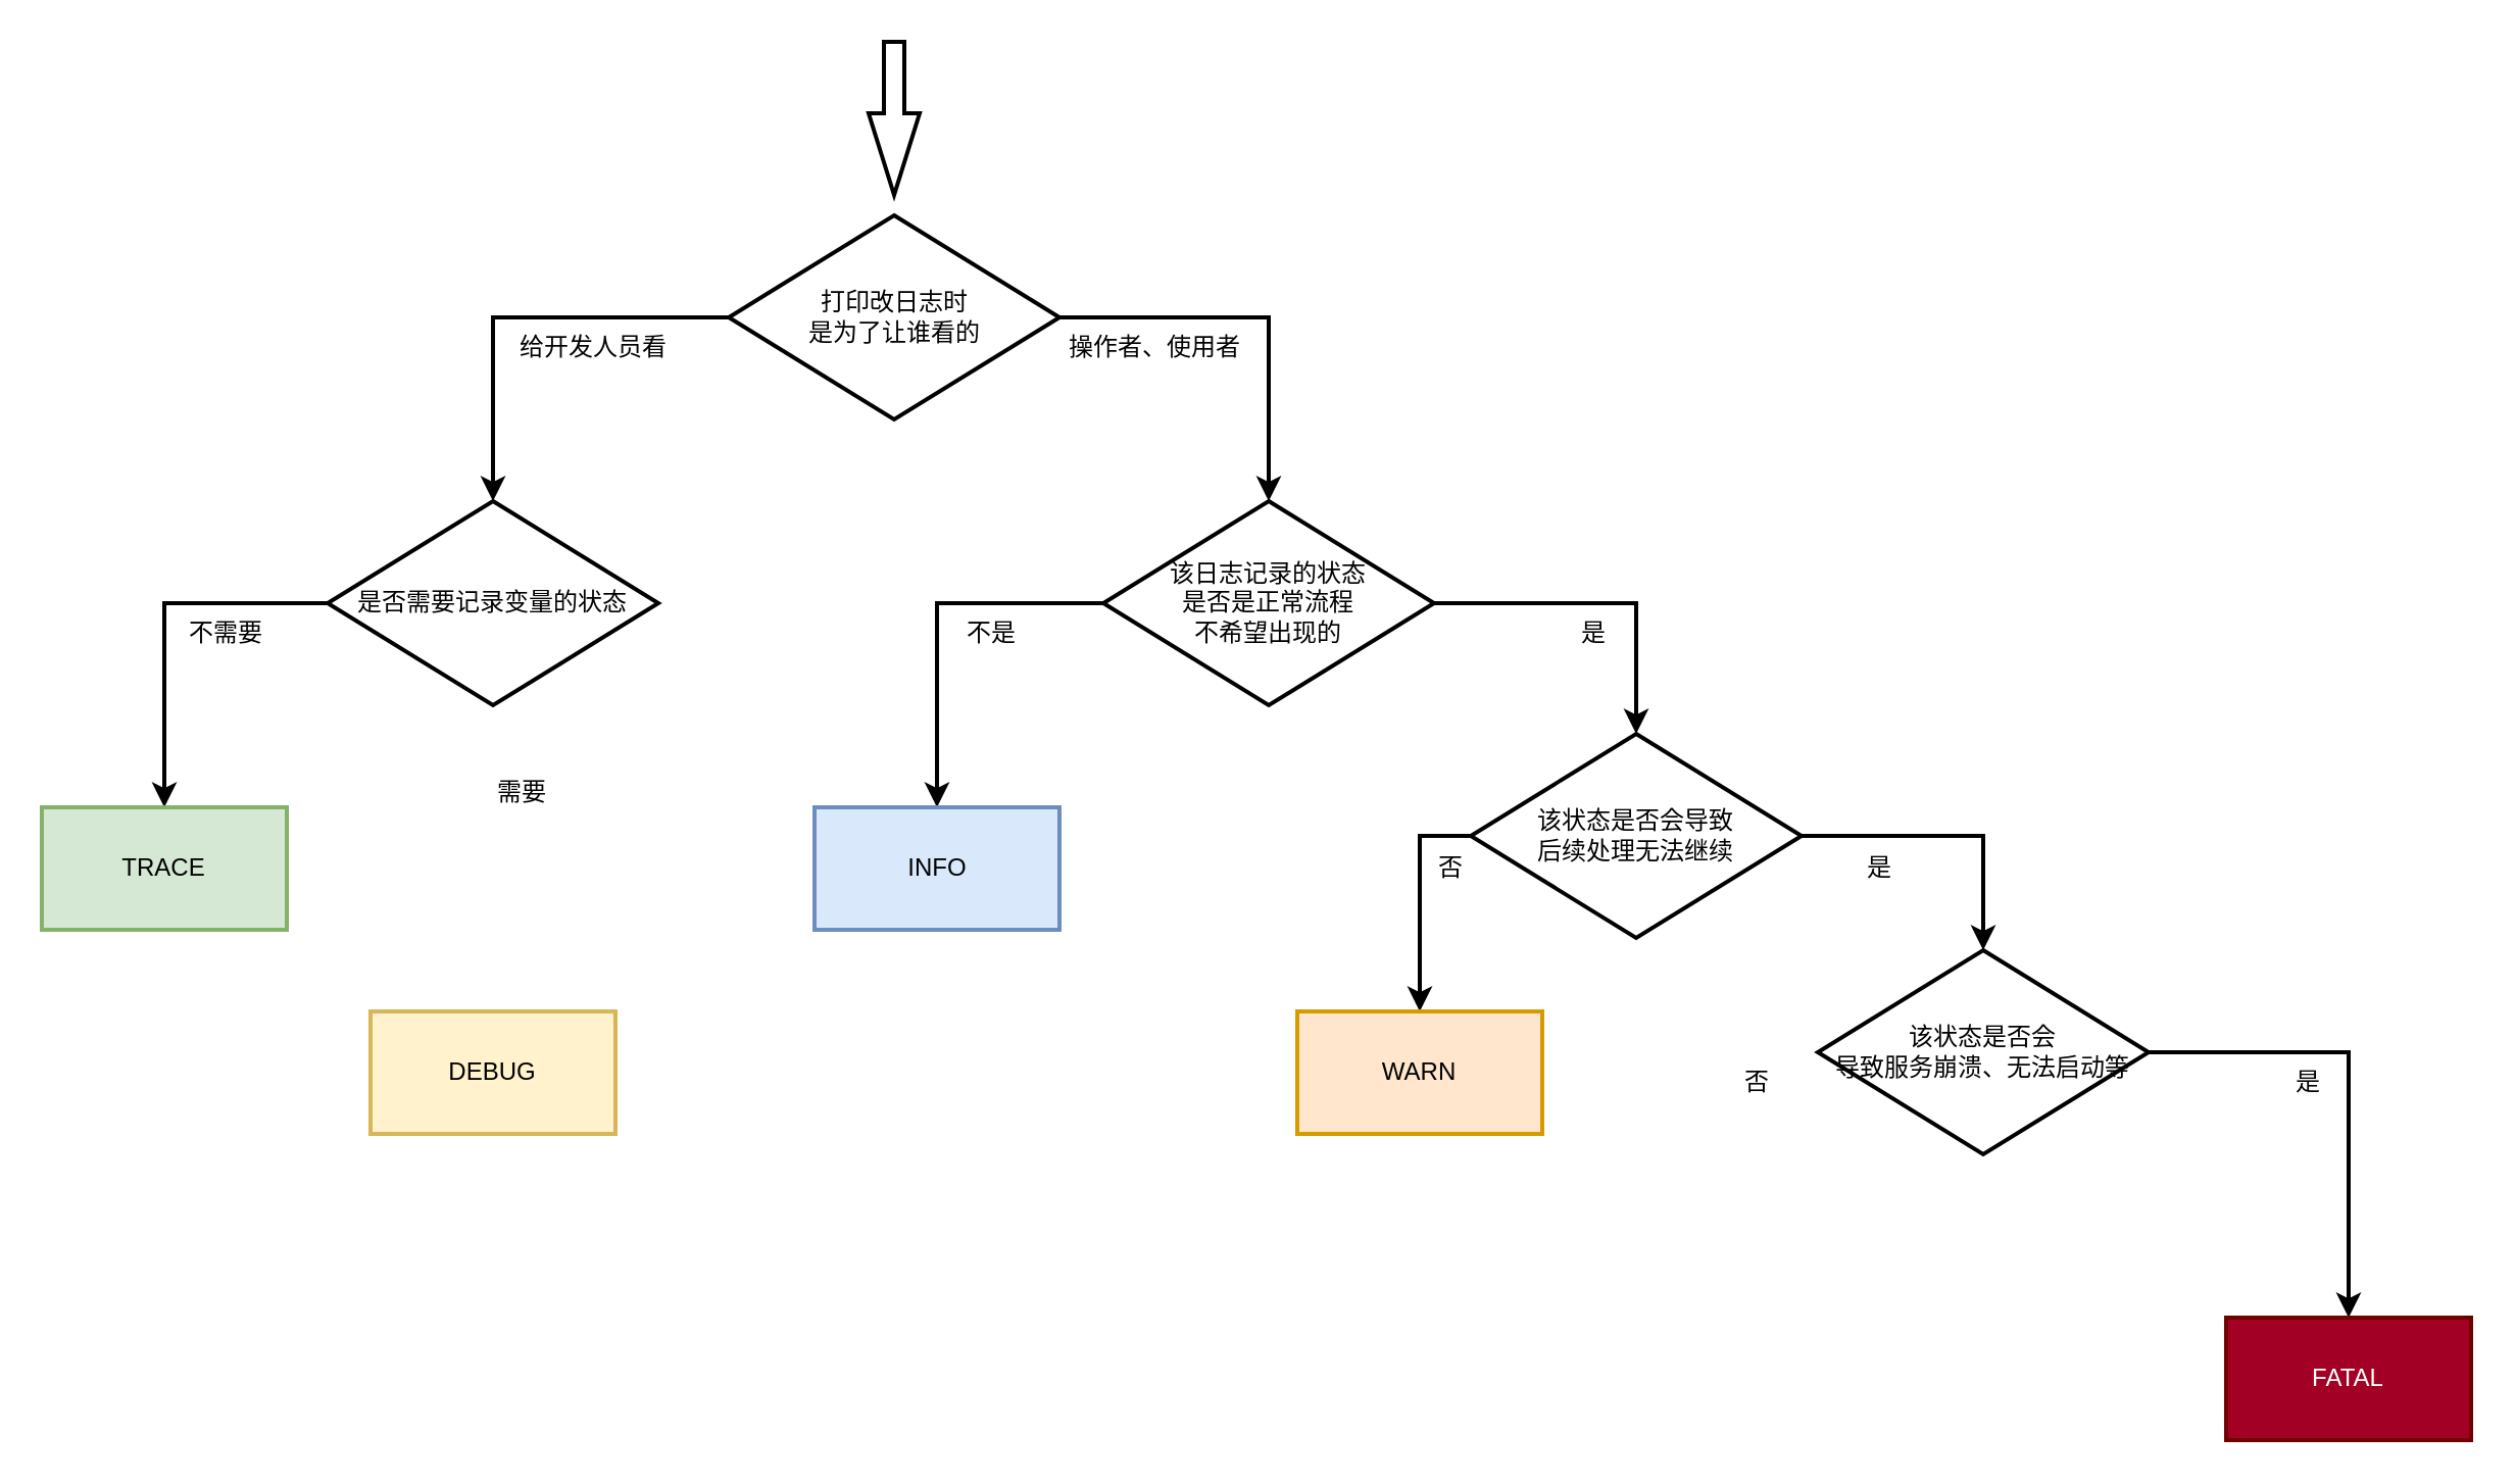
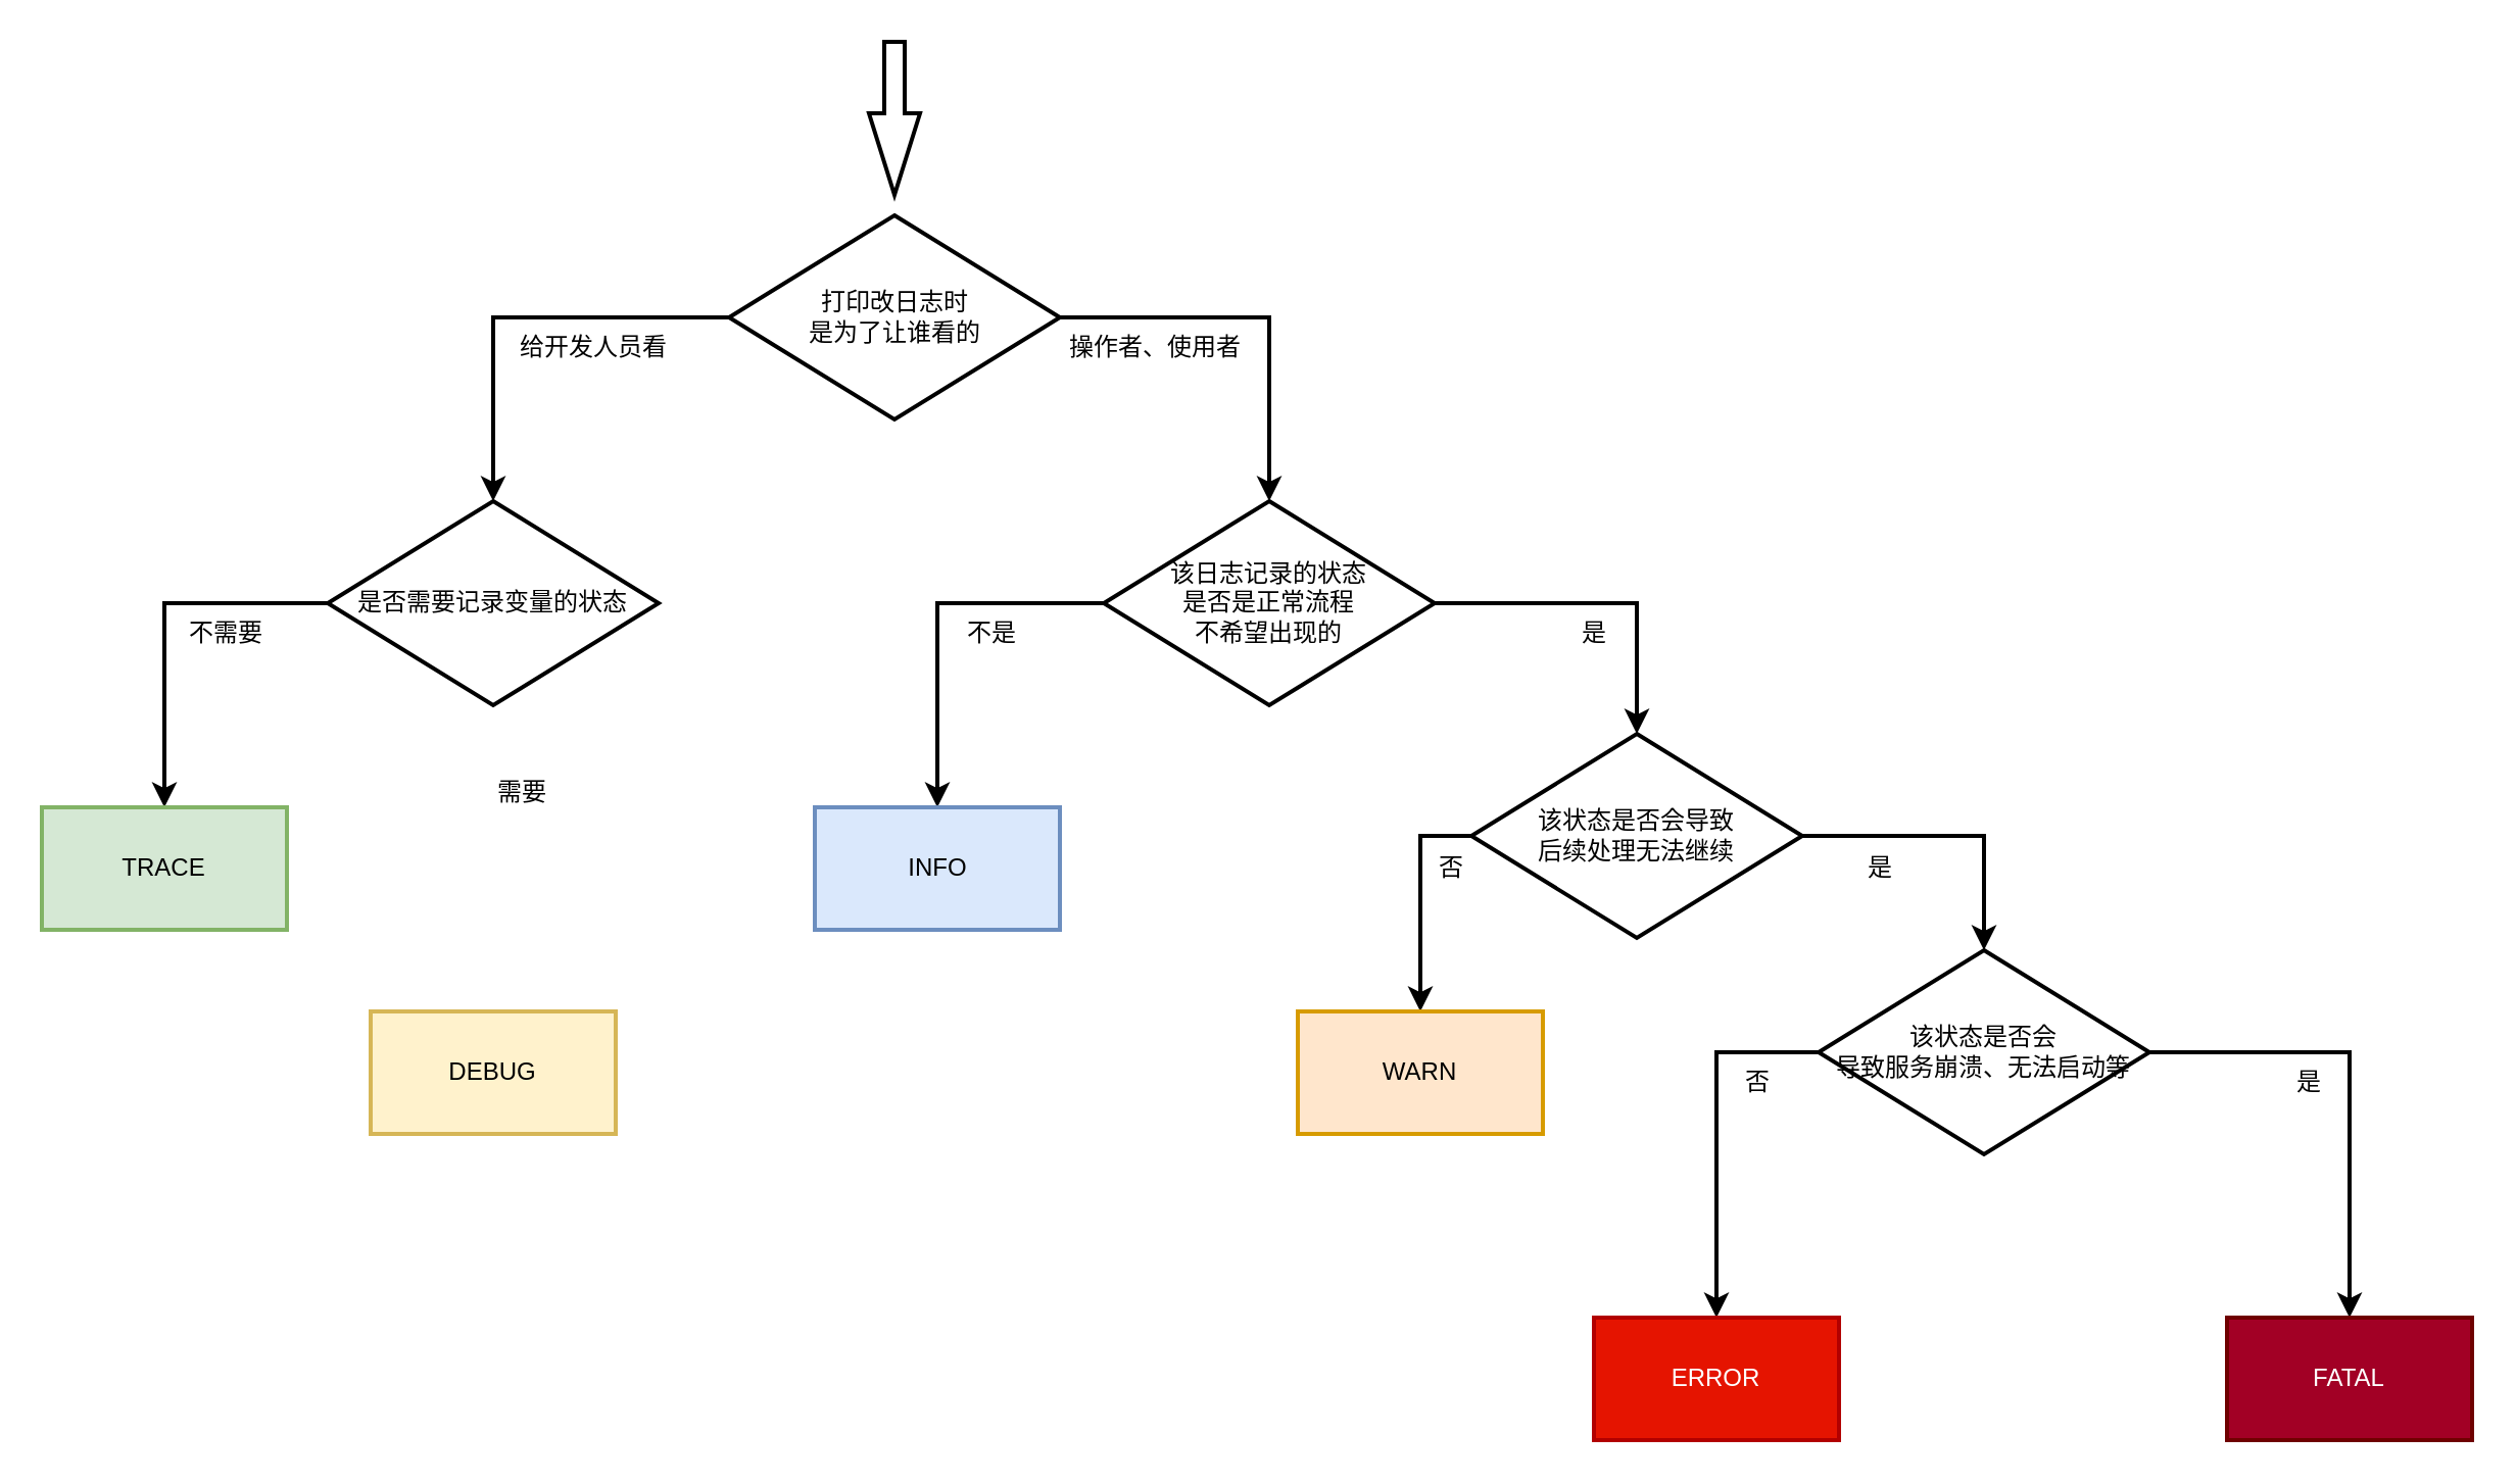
+ <mxCell id="23" style="edgeStyle=orthogonalEdgeStyle;rounded=0;orthogonalLoop=1;jettySize=auto;html=1;entryX=0.5;entryY=0;entryDx=0;entryDy=0;strokeWidth=2;" edge="1" parent="1" source="25" target="29"><mxGeometry relative="1" as="geometry"><Array as="points"><mxPoint x="840" y="515" /></Array></mxGeometry></mxCell>
+ <mxCell id="29" value="ERROR" style="rounded=0;whiteSpace=wrap;html=1;fillColor=#e51400;strokeColor=#B20000;fontColor=#ffffff;strokeWidth=2;" vertex="1" parent="1"><mxGeometry x="780" y="645" width="120" height="60" as="geometry" /></mxCell>
